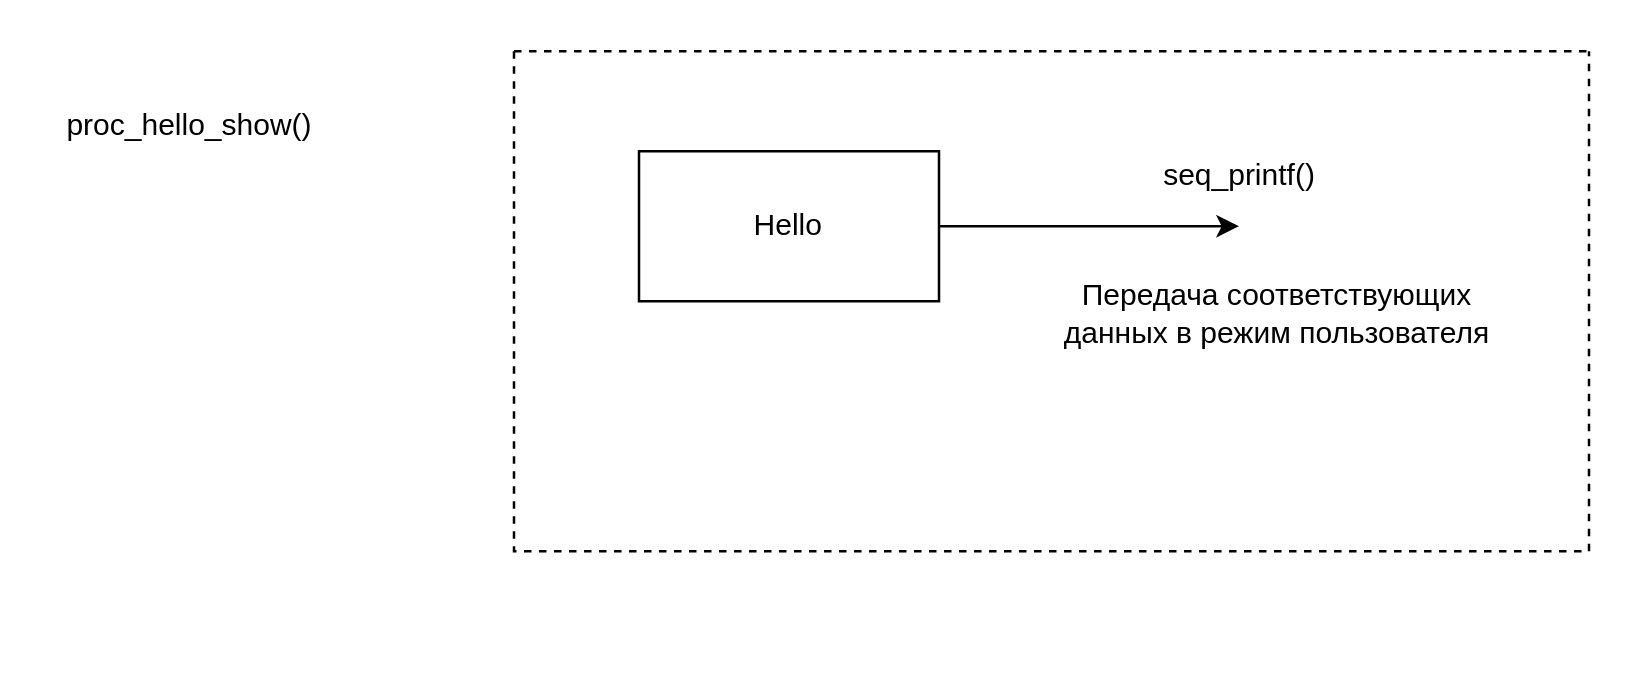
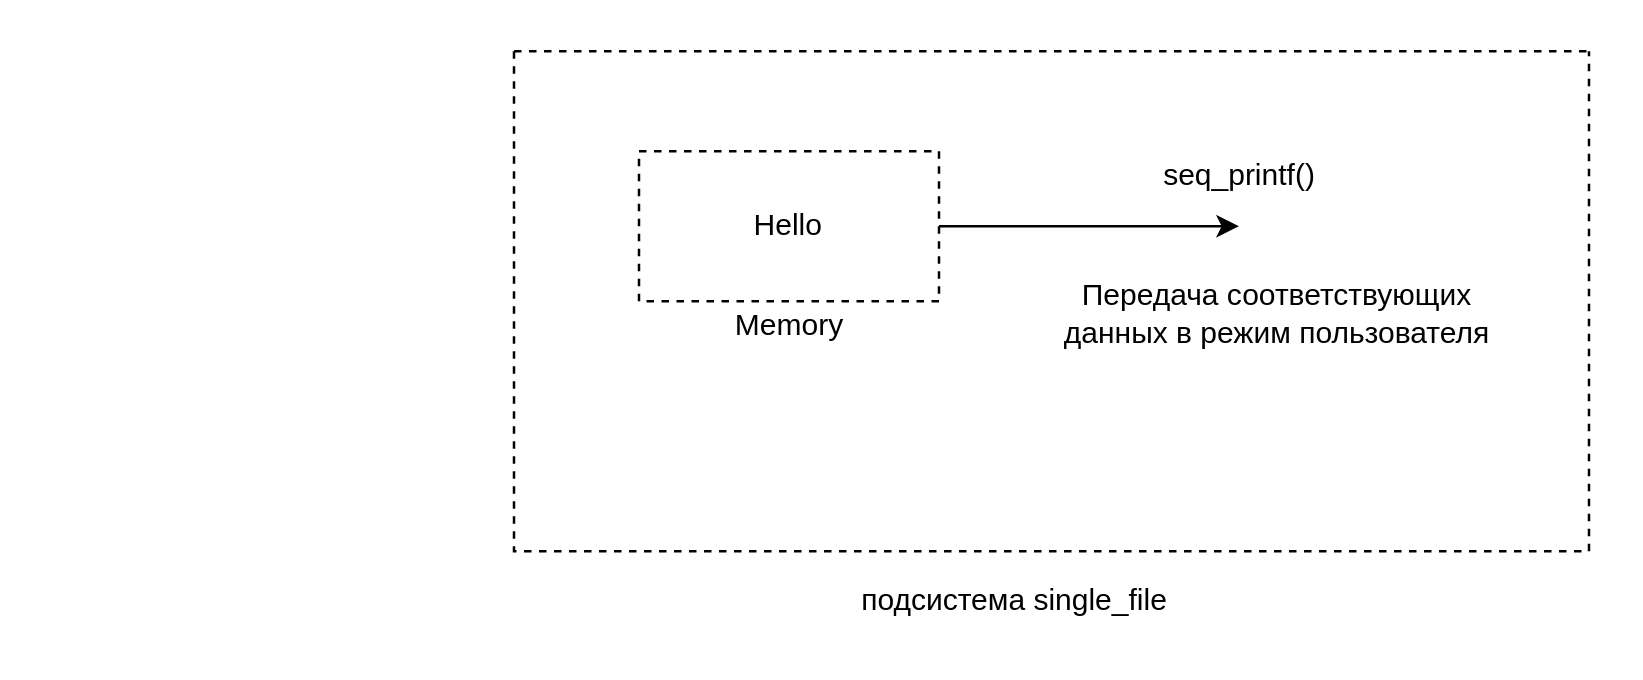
- <mxCell id="5" value="proc_hello_show()" style="text;html=1;align=center;verticalAlign=middle;resizable=0;points=[];autosize=1;strokeColor=none;" vertex="1" parent="1"><mxGeometry x="20" y="40" width="110" height="20" as="geometry" /></mxCell>
- <mxCell id="3" value="Hello" style="rounded=0;whiteSpace=wrap;html=1;" vertex="1" parent="1"><mxGeometry x="255" y="60" width="120" height="60" as="geometry" /></mxCell>
+ <mxCell id="3" value="Hello" style="rounded=0;whiteSpace=wrap;html=1;dashed=1;" vertex="1" parent="1"><mxGeometry x="255" y="60" width="120" height="60" as="geometry" /></mxCell>
+ <mxCell id="4" value="Memory" style="text;html=1;align=center;verticalAlign=middle;resizable=0;points=[];autosize=1;strokeColor=none;" vertex="1" parent="1"><mxGeometry x="285" y="120" width="60" height="20" as="geometry" /></mxCell>
+ <mxCell id="9" value="подсистема single_file" style="text;html=1;align=center;verticalAlign=middle;resizable=0;points=[];autosize=1;strokeColor=none;" vertex="1" parent="1"><mxGeometry x="335" y="230" width="140" height="20" as="geometry" /></mxCell>
